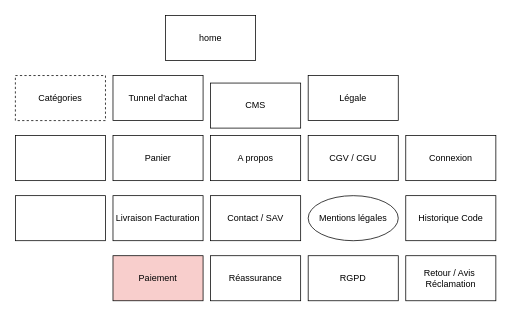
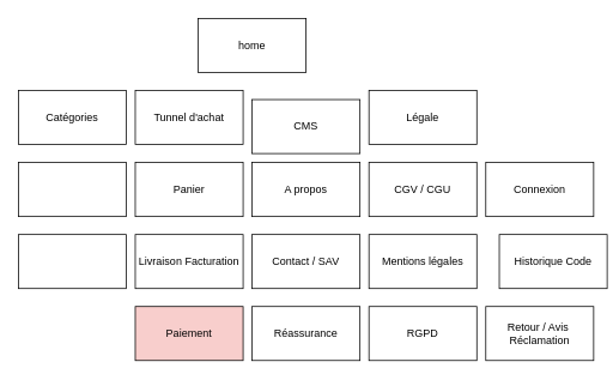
- <mxCell id="3" value="Catégories" style="rounded=0;whiteSpace=wrap;html=1;dashed=1;" vertex="1" parent="1"><mxGeometry x="20" y="100" width="120" height="60" as="geometry" /></mxCell>
+ <mxCell id="3" value="Catégories" style="rounded=0;whiteSpace=wrap;html=1;" vertex="1" parent="1"><mxGeometry x="20" y="100" width="120" height="60" as="geometry" /></mxCell>
- <mxCell id="14" value="Mentions légales" style="ellipse;whiteSpace=wrap;html=1;" vertex="1" parent="1"><mxGeometry x="410" y="260" width="120" height="60" as="geometry" /></mxCell>
+ <mxCell id="14" value="Mentions légales" style="rounded=0;whiteSpace=wrap;html=1;" vertex="1" parent="1"><mxGeometry x="410" y="260" width="120" height="60" as="geometry" /></mxCell>
- <mxCell id="17" value="Historique Code" style="rounded=0;whiteSpace=wrap;html=1;" vertex="1" parent="1"><mxGeometry x="540" y="260" width="120" height="60" as="geometry" /></mxCell>
+ <mxCell id="17" value="Historique Code" style="rounded=0;whiteSpace=wrap;html=1;" vertex="1" parent="1"><mxGeometry x="555" y="260" width="120" height="60" as="geometry" /></mxCell>
